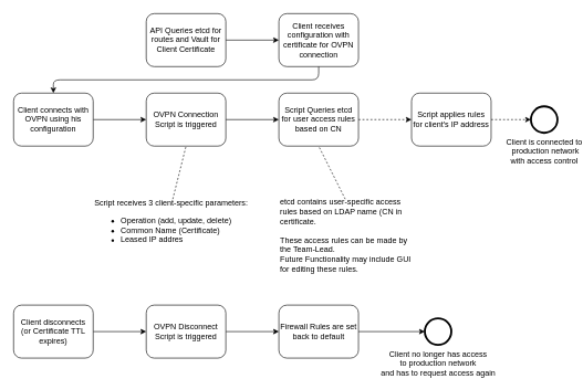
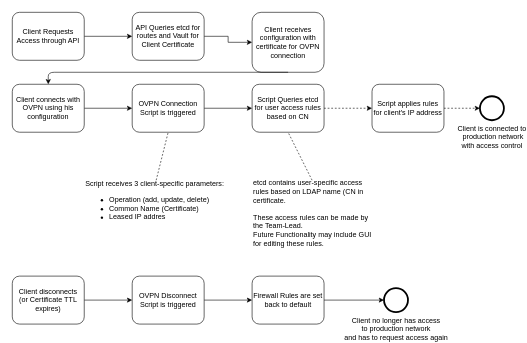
+ <mxCell id="3" value="Client Requests Access through API" style="shape=ext;rounded=1;html=1;whiteSpace=wrap;" parent="1" vertex="1"><mxGeometry x="20" y="20" width="120" height="80" as="geometry" /></mxCell>
+ <mxCell id="2" value="" style="edgeStyle=orthogonalEdgeStyle;rounded=0;orthogonalLoop=1;jettySize=auto;html=1;" parent="1" source="3" target="5" edge="1"><mxGeometry relative="1" as="geometry" /></mxCell>
- <mxCell id="6" value="Client receives configuration with certificate for OVPN connection" style="shape=ext;rounded=1;html=1;whiteSpace=wrap;" parent="1" vertex="1"><mxGeometry x="420" y="20" width="120" height="80" as="geometry" /></mxCell>
+ <mxCell id="6" value="Client receives configuration with certificate for OVPN connection" style="shape=ext;rounded=1;html=1;whiteSpace=wrap;" parent="1" vertex="1"><mxGeometry x="420" y="20" width="120" height="100" as="geometry" /></mxCell>
